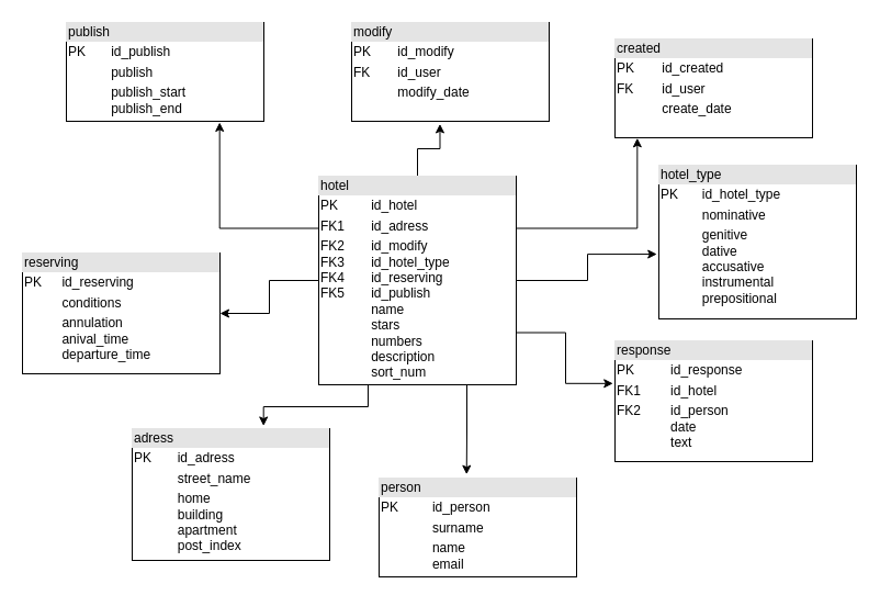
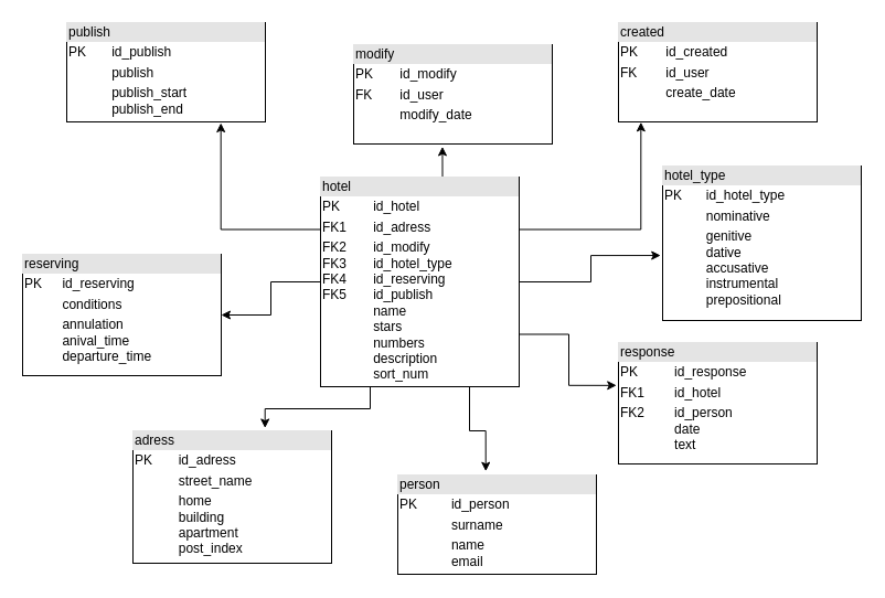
- <mxCell id="11" value="&lt;div style=&quot;box-sizing:border-box;width:100%;background:#e4e4e4;padding:2px;&quot;&gt;modify&lt;/div&gt;&lt;table style=&quot;width:100%;font-size:1em;&quot; cellpadding=&quot;2&quot; cellspacing=&quot;0&quot;&gt;&lt;tbody&gt;&lt;tr&gt;&lt;td&gt;PK&lt;/td&gt;&lt;td&gt;id_modify&lt;/td&gt;&lt;/tr&gt;&lt;tr&gt;&lt;td&gt;FK&lt;/td&gt;&lt;td&gt;id_user&lt;/td&gt;&lt;/tr&gt;&lt;tr&gt;&lt;td&gt;&lt;/td&gt;&lt;td&gt;modify_date&lt;/td&gt;&lt;/tr&gt;&lt;/tbody&gt;&lt;/table&gt;" style="verticalAlign=top;align=left;overflow=fill;html=1;" vertex="1" parent="1"><mxGeometry x="320" y="20" width="180" height="90" as="geometry" /></mxCell>
+ <mxCell id="11" value="&lt;div style=&quot;box-sizing:border-box;width:100%;background:#e4e4e4;padding:2px;&quot;&gt;modify&lt;/div&gt;&lt;table style=&quot;width:100%;font-size:1em;&quot; cellpadding=&quot;2&quot; cellspacing=&quot;0&quot;&gt;&lt;tbody&gt;&lt;tr&gt;&lt;td&gt;PK&lt;/td&gt;&lt;td&gt;id_modify&lt;/td&gt;&lt;/tr&gt;&lt;tr&gt;&lt;td&gt;FK&lt;/td&gt;&lt;td&gt;id_user&lt;/td&gt;&lt;/tr&gt;&lt;tr&gt;&lt;td&gt;&lt;/td&gt;&lt;td&gt;modify_date&lt;/td&gt;&lt;/tr&gt;&lt;/tbody&gt;&lt;/table&gt;" style="verticalAlign=top;align=left;overflow=fill;html=1;" vertex="1" parent="1"><mxGeometry x="320" y="40" width="180" height="90" as="geometry" /></mxCell>
- <mxCell id="12" value="&lt;div style=&quot;box-sizing:border-box;width:100%;background:#e4e4e4;padding:2px;&quot;&gt;created&lt;/div&gt;&lt;table style=&quot;width:100%;font-size:1em;&quot; cellpadding=&quot;2&quot; cellspacing=&quot;0&quot;&gt;&lt;tbody&gt;&lt;tr&gt;&lt;td&gt;PK&lt;/td&gt;&lt;td&gt;id_created&lt;/td&gt;&lt;/tr&gt;&lt;tr&gt;&lt;td&gt;FK&lt;/td&gt;&lt;td&gt;id_user&lt;/td&gt;&lt;/tr&gt;&lt;tr&gt;&lt;td&gt;&lt;/td&gt;&lt;td&gt;create_date&lt;/td&gt;&lt;/tr&gt;&lt;/tbody&gt;&lt;/table&gt;" style="verticalAlign=top;align=left;overflow=fill;html=1;" vertex="1" parent="1"><mxGeometry x="560" y="35" width="180" height="90" as="geometry" /></mxCell>
+ <mxCell id="12" value="&lt;div style=&quot;box-sizing:border-box;width:100%;background:#e4e4e4;padding:2px;&quot;&gt;created&lt;/div&gt;&lt;table style=&quot;width:100%;font-size:1em;&quot; cellpadding=&quot;2&quot; cellspacing=&quot;0&quot;&gt;&lt;tbody&gt;&lt;tr&gt;&lt;td&gt;PK&lt;/td&gt;&lt;td&gt;id_created&lt;/td&gt;&lt;/tr&gt;&lt;tr&gt;&lt;td&gt;FK&lt;/td&gt;&lt;td&gt;id_user&lt;/td&gt;&lt;/tr&gt;&lt;tr&gt;&lt;td&gt;&lt;/td&gt;&lt;td&gt;create_date&lt;/td&gt;&lt;/tr&gt;&lt;/tbody&gt;&lt;/table&gt;" style="verticalAlign=top;align=left;overflow=fill;html=1;" vertex="1" parent="1"><mxGeometry x="560" y="20" width="180" height="90" as="geometry" /></mxCell>
- <mxCell id="18" value="&lt;div style=&quot;box-sizing:border-box;width:100%;background:#e4e4e4;padding:2px;&quot;&gt;person&lt;/div&gt;&lt;table style=&quot;width:100%;font-size:1em;&quot; cellpadding=&quot;2&quot; cellspacing=&quot;0&quot;&gt;&lt;tbody&gt;&lt;tr&gt;&lt;td&gt;PK&lt;/td&gt;&lt;td&gt;id_person&lt;/td&gt;&lt;/tr&gt;&lt;tr&gt;&lt;td&gt;&lt;br&gt;&lt;/td&gt;&lt;td&gt;surname&lt;/td&gt;&lt;/tr&gt;&lt;tr&gt;&lt;td&gt;&lt;br&gt;&lt;br&gt;&lt;/td&gt;&lt;td&gt;name&lt;br&gt;email&lt;/td&gt;&lt;/tr&gt;&lt;/tbody&gt;&lt;/table&gt;" style="verticalAlign=top;align=left;overflow=fill;html=1;" vertex="1" parent="1"><mxGeometry x="345" y="435" width="180" height="90" as="geometry" /></mxCell>
+ <mxCell id="18" value="&lt;div style=&quot;box-sizing:border-box;width:100%;background:#e4e4e4;padding:2px;&quot;&gt;person&lt;/div&gt;&lt;table style=&quot;width:100%;font-size:1em;&quot; cellpadding=&quot;2&quot; cellspacing=&quot;0&quot;&gt;&lt;tbody&gt;&lt;tr&gt;&lt;td&gt;PK&lt;/td&gt;&lt;td&gt;id_person&lt;/td&gt;&lt;/tr&gt;&lt;tr&gt;&lt;td&gt;&lt;br&gt;&lt;/td&gt;&lt;td&gt;surname&lt;/td&gt;&lt;/tr&gt;&lt;tr&gt;&lt;td&gt;&lt;br&gt;&lt;br&gt;&lt;/td&gt;&lt;td&gt;name&lt;br&gt;email&lt;/td&gt;&lt;/tr&gt;&lt;/tbody&gt;&lt;/table&gt;" style="verticalAlign=top;align=left;overflow=fill;html=1;" vertex="1" parent="1"><mxGeometry x="360" y="430" width="180" height="90" as="geometry" /></mxCell>
